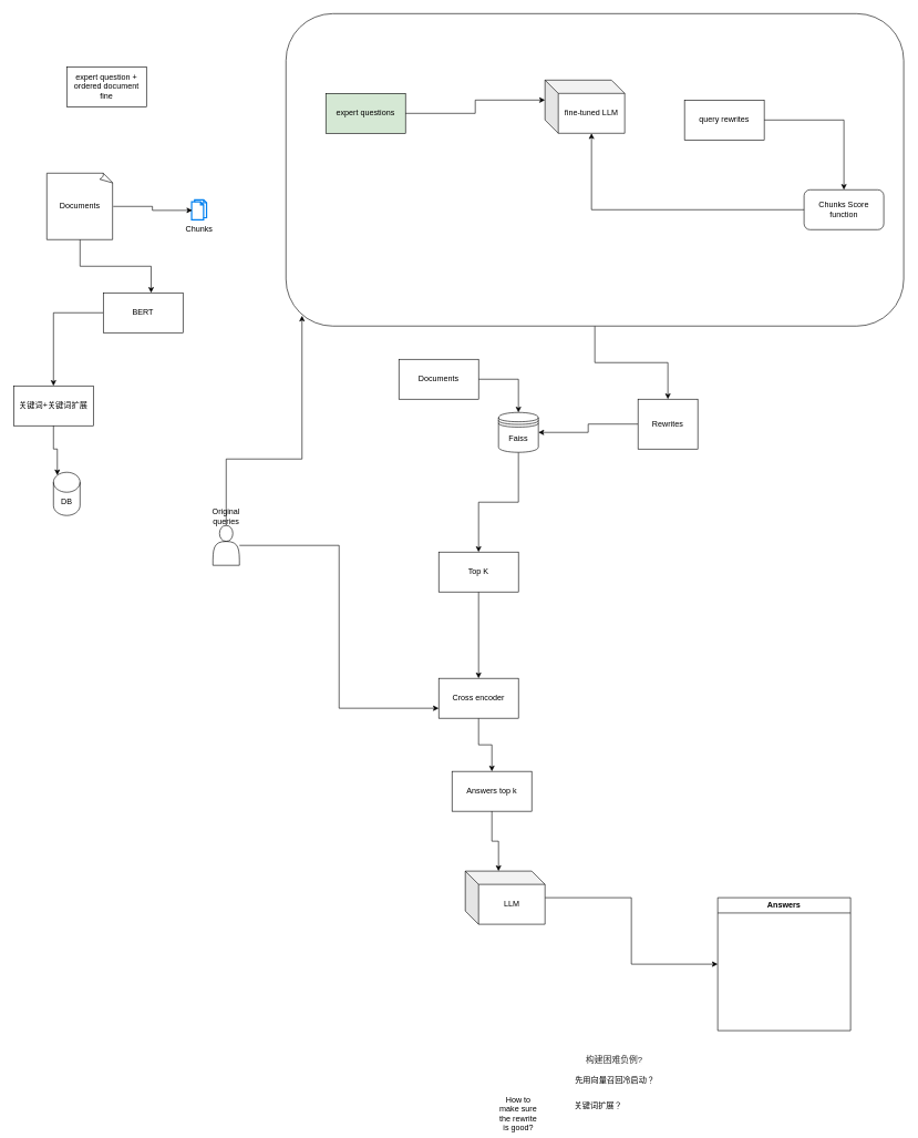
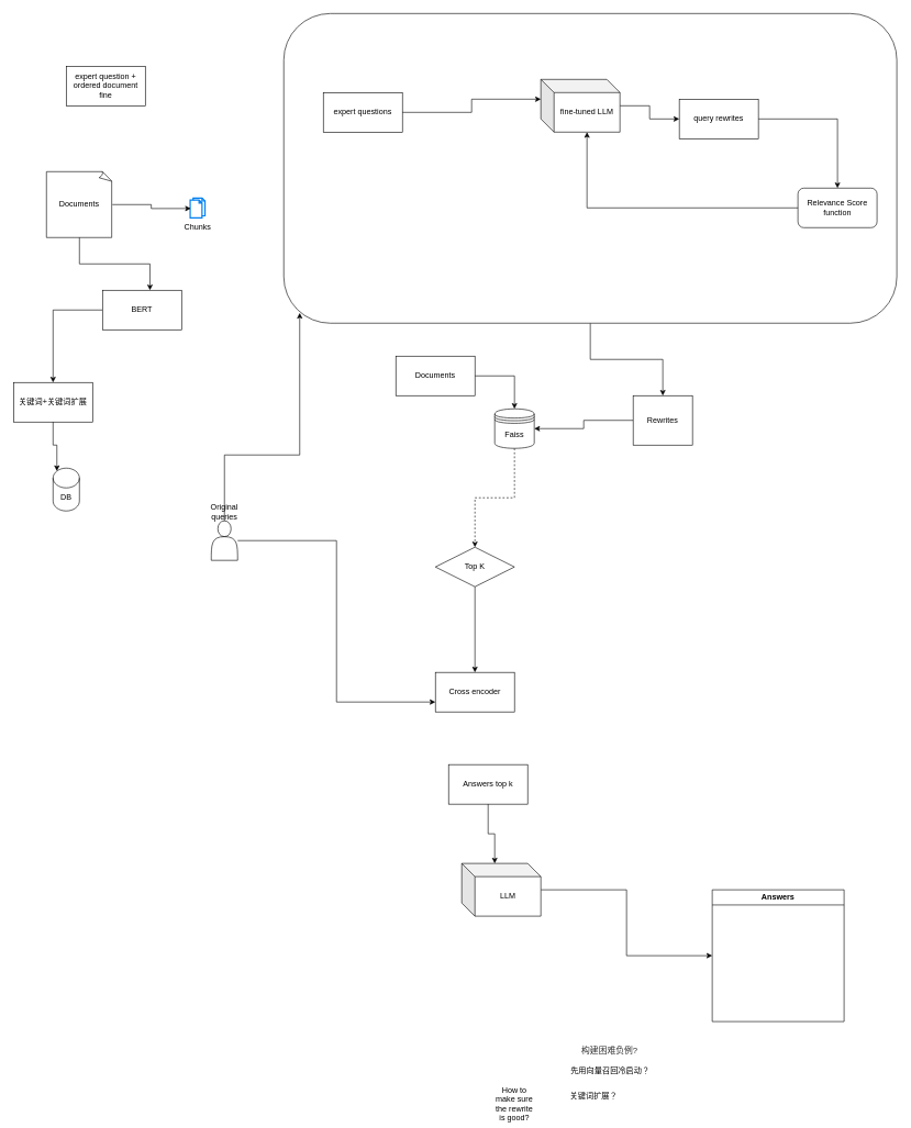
+ <mxCell id="22" style="edgeStyle=orthogonalEdgeStyle;rounded=0;orthogonalLoop=1;jettySize=auto;html=1;entryX=0;entryY=0.5;entryDx=0;entryDy=0;" edge="1" parent="1" source="23" target="25"><mxGeometry relative="1" as="geometry" /></mxCell>
- <mxCell id="26" value="expert questions" style="whiteSpace=wrap;html=1;fillColor=#d5e8d4;" vertex="1" parent="1"><mxGeometry x="490" y="140" width="120" height="60" as="geometry" /></mxCell>
+ <mxCell id="26" value="expert questions" style="whiteSpace=wrap;html=1;" vertex="1" parent="1"><mxGeometry x="490" y="140" width="120" height="60" as="geometry" /></mxCell>
- <mxCell id="28" value="Chunks Score function" style="rounded=1;whiteSpace=wrap;html=1;" vertex="1" parent="1"><mxGeometry x="1210" y="285" width="120" height="60" as="geometry" /></mxCell>
+ <mxCell id="28" value="Relevance Score function" style="rounded=1;whiteSpace=wrap;html=1;" vertex="1" parent="1"><mxGeometry x="1210" y="285" width="120" height="60" as="geometry" /></mxCell>
- <mxCell id="4" style="edgeStyle=orthogonalEdgeStyle;rounded=0;orthogonalLoop=1;jettySize=auto;html=1;" edge="1" parent="1" source="5" target="34"><mxGeometry relative="1" as="geometry" /></mxCell>
+ <mxCell id="4" style="edgeStyle=orthogonalEdgeStyle;rounded=0;orthogonalLoop=1;jettySize=auto;html=1;dashed=1;" edge="1" parent="1" source="5" target="34"><mxGeometry relative="1" as="geometry" /></mxCell>
- <mxCell id="34" value="Top K" style="whiteSpace=wrap;html=1;" vertex="1" parent="1"><mxGeometry x="660" y="830" width="120" height="60" as="geometry" /></mxCell>
+ <mxCell id="34" value="Top K" style="rhombus;whiteSpace=wrap;html=1;" vertex="1" parent="1"><mxGeometry x="660" y="830" width="120" height="60" as="geometry" /></mxCell>
- <mxCell id="37" style="edgeStyle=orthogonalEdgeStyle;rounded=0;orthogonalLoop=1;jettySize=auto;html=1;" edge="1" parent="1" source="38" target="39"><mxGeometry relative="1" as="geometry" /></mxCell>
